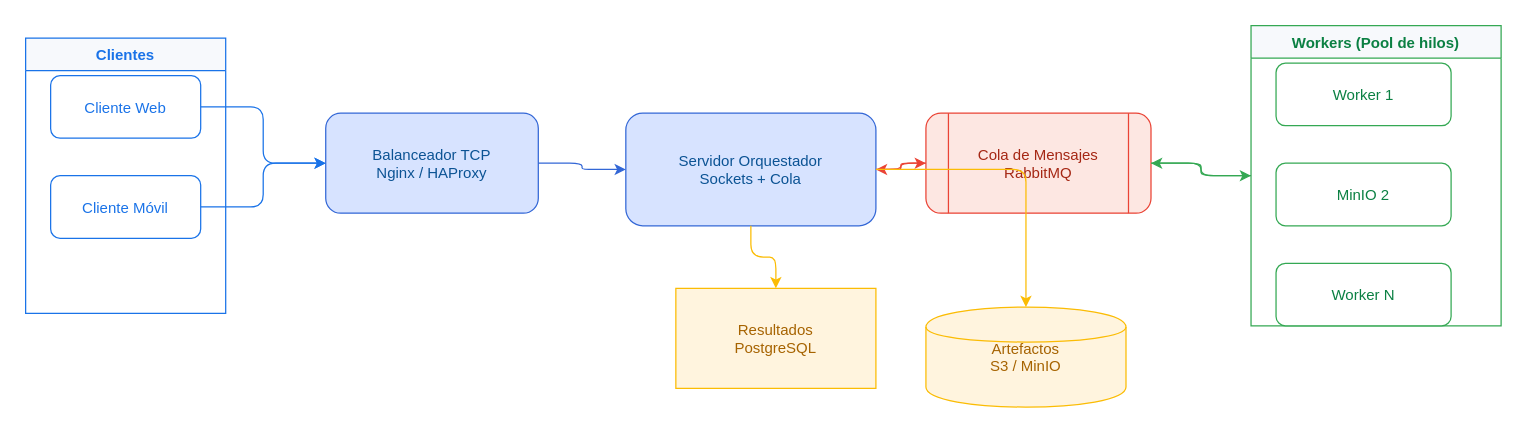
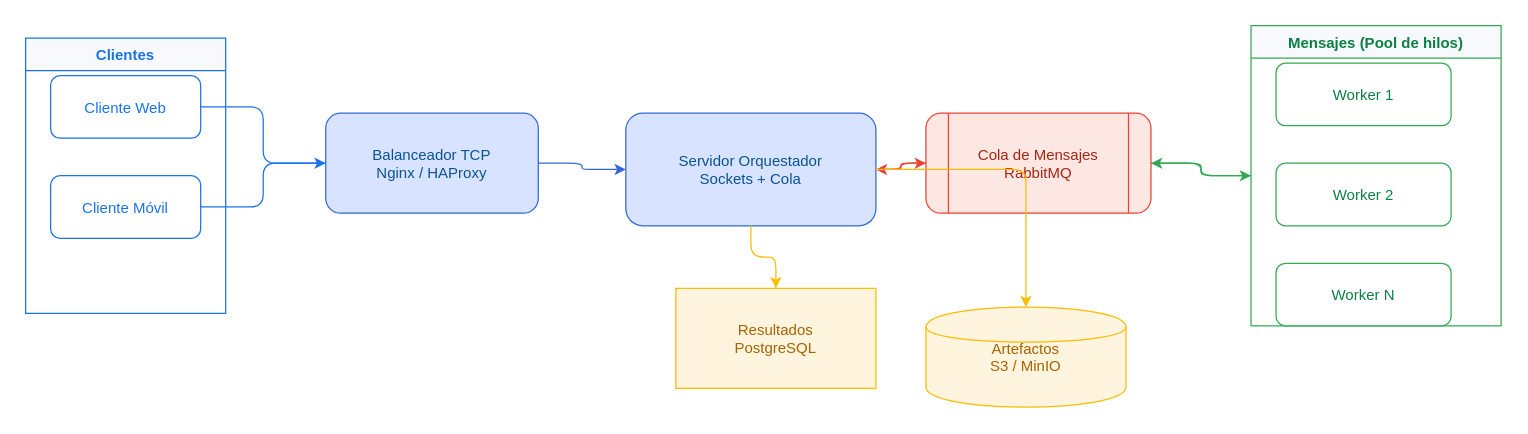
- <mxCell id="8" value="Workers (Pool de hilos)" style="swimlane;childLayout=stackLayout;horizontal=1;startSize=26;fillColor=#f7f9fc;strokeColor=#34a853;fontColor=#0b8043;" vertex="1" parent="1"><mxGeometry x="1000" y="20" width="200" height="240" as="geometry" /></mxCell>
+ <mxCell id="8" value="Mensajes (Pool de hilos)" style="swimlane;childLayout=stackLayout;horizontal=1;startSize=26;fillColor=#f7f9fc;strokeColor=#34a853;fontColor=#0b8043;" vertex="1" parent="1"><mxGeometry x="1000" y="20" width="200" height="240" as="geometry" /></mxCell>
- <mxCell id="14" style="edgeStyle=orthogonalEdgeStyle;endArrow=classic;strokeColor=#1a73e8;" edge="1" parent="1" source="3" target="5"><mxGeometry relative="1" as="geometry" /></mxCell>
+ <mxCell id="14" style="edgeStyle=orthogonalEdgeStyle;endArrow=none;strokeColor=#1a73e8;" edge="1" parent="1" source="3" target="5"><mxGeometry relative="1" as="geometry" /></mxCell>
- <mxCell id="10" value="MinIO 2" style="rounded=1;strokeColor=#34a853;fillColor=#ffffff;fontColor=#0b8043;" vertex="1" parent="8"><mxGeometry x="20" y="110" width="140" height="50" as="geometry" /></mxCell>
+ <mxCell id="10" value="Worker 2" style="rounded=1;strokeColor=#34a853;fillColor=#ffffff;fontColor=#0b8043;" vertex="1" parent="8"><mxGeometry x="20" y="110" width="140" height="50" as="geometry" /></mxCell>
